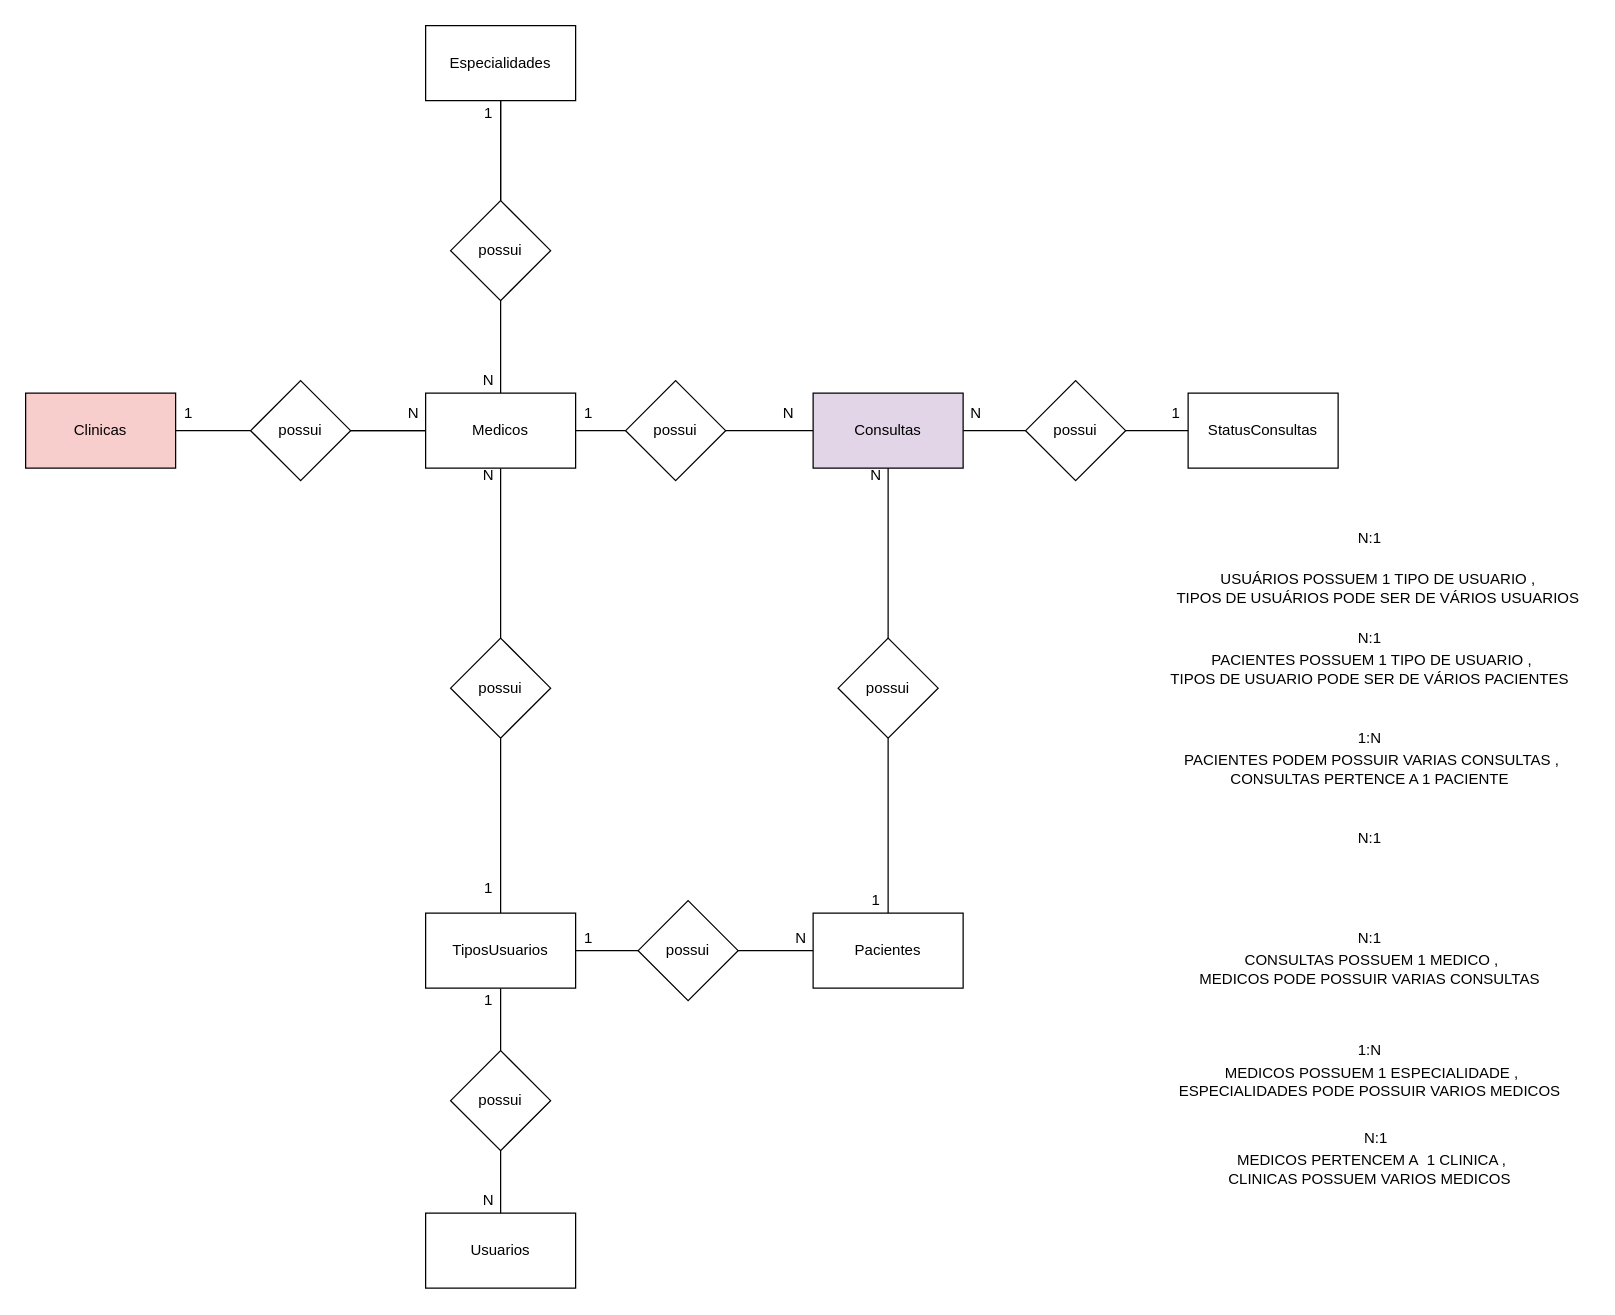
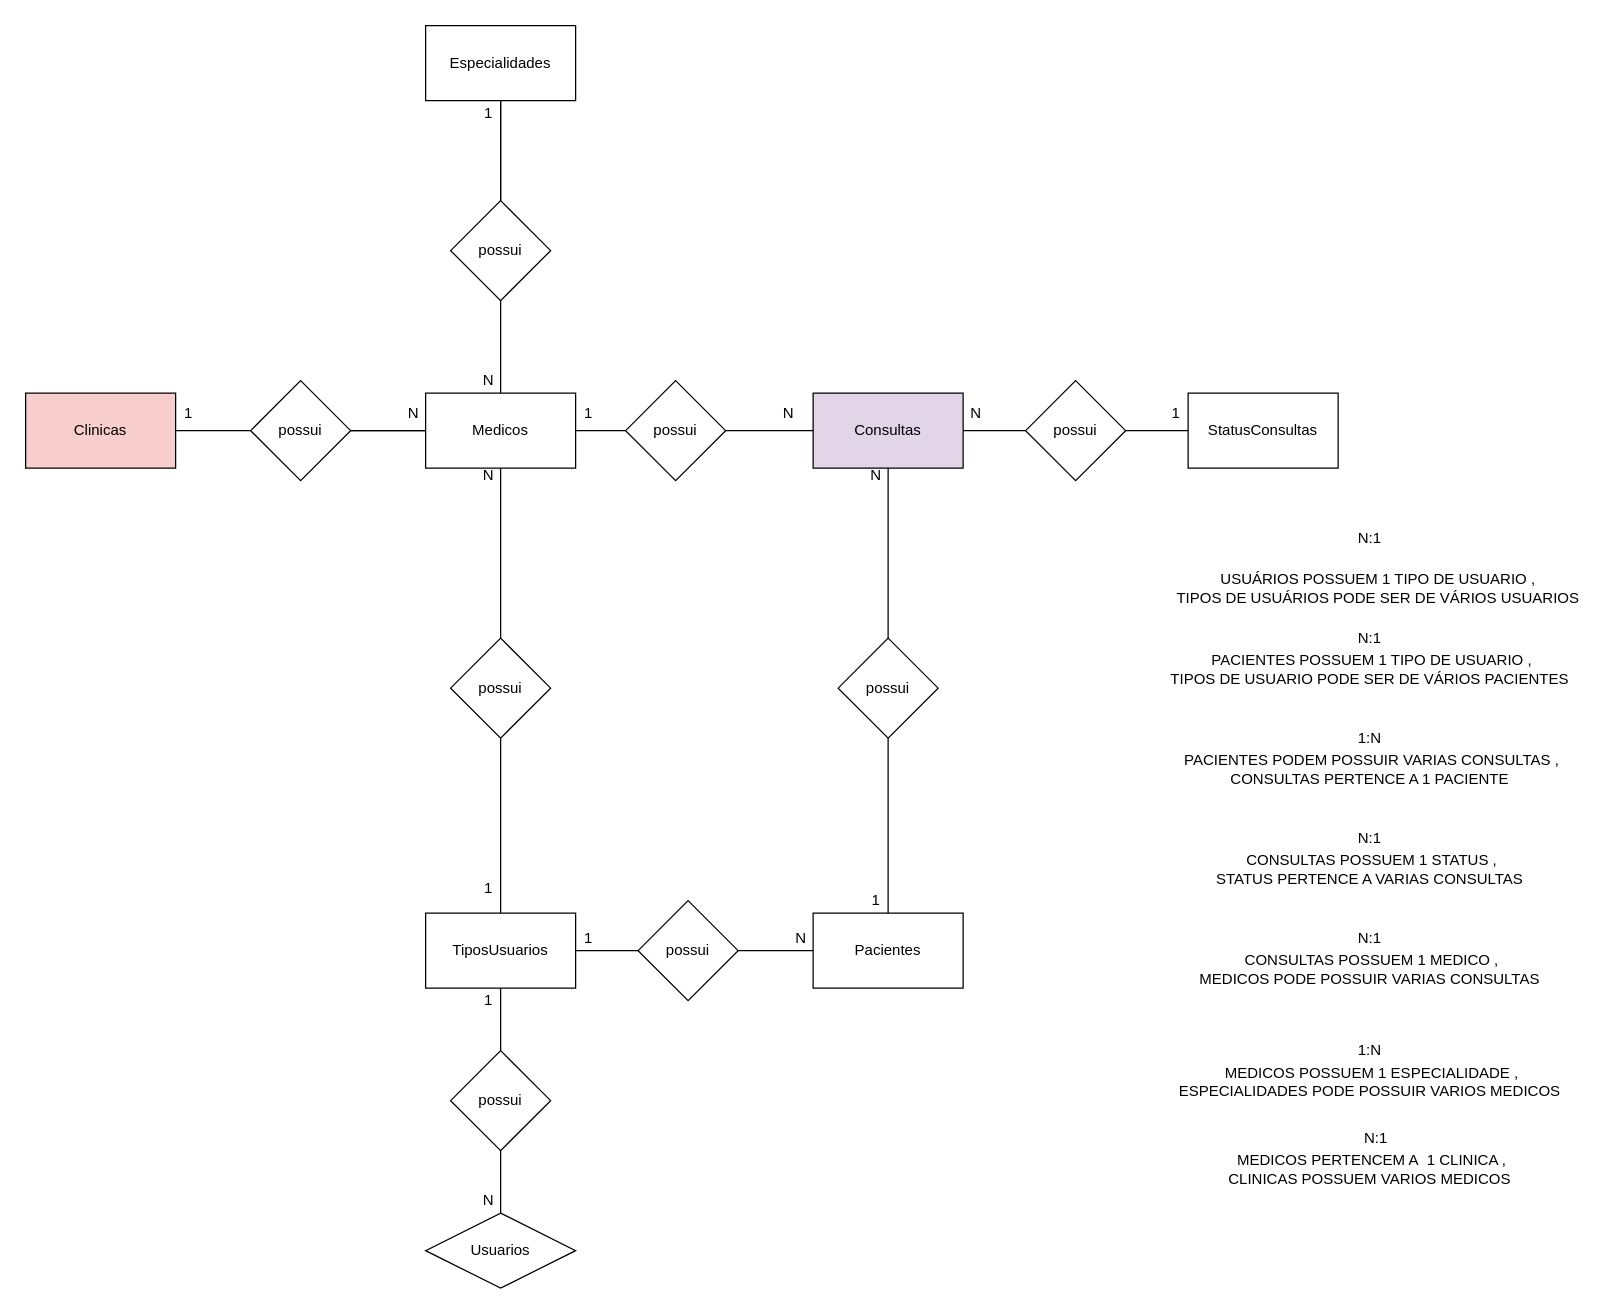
+ <mxCell id="43" value="&amp;nbsp;CONSULTAS POSSUEM 1 STATUS ,&lt;br&gt;STATUS PERTENCE A VARIAS CONSULTAS" style="text;html=1;align=center;verticalAlign=middle;resizable=0;points=[];autosize=1;" parent="1" vertex="1"><mxGeometry x="965" y="680" width="260" height="30" as="geometry" /></mxCell>
- <mxCell id="17" value="Usuarios" style="rounded=0;whiteSpace=wrap;html=1;" parent="1" vertex="1"><mxGeometry x="340" y="970" width="120" height="60" as="geometry" /></mxCell>
+ <mxCell id="17" value="Usuarios" style="rhombus;whiteSpace=wrap;html=1;" parent="1" vertex="1"><mxGeometry x="340" y="970" width="120" height="60" as="geometry" /></mxCell>
